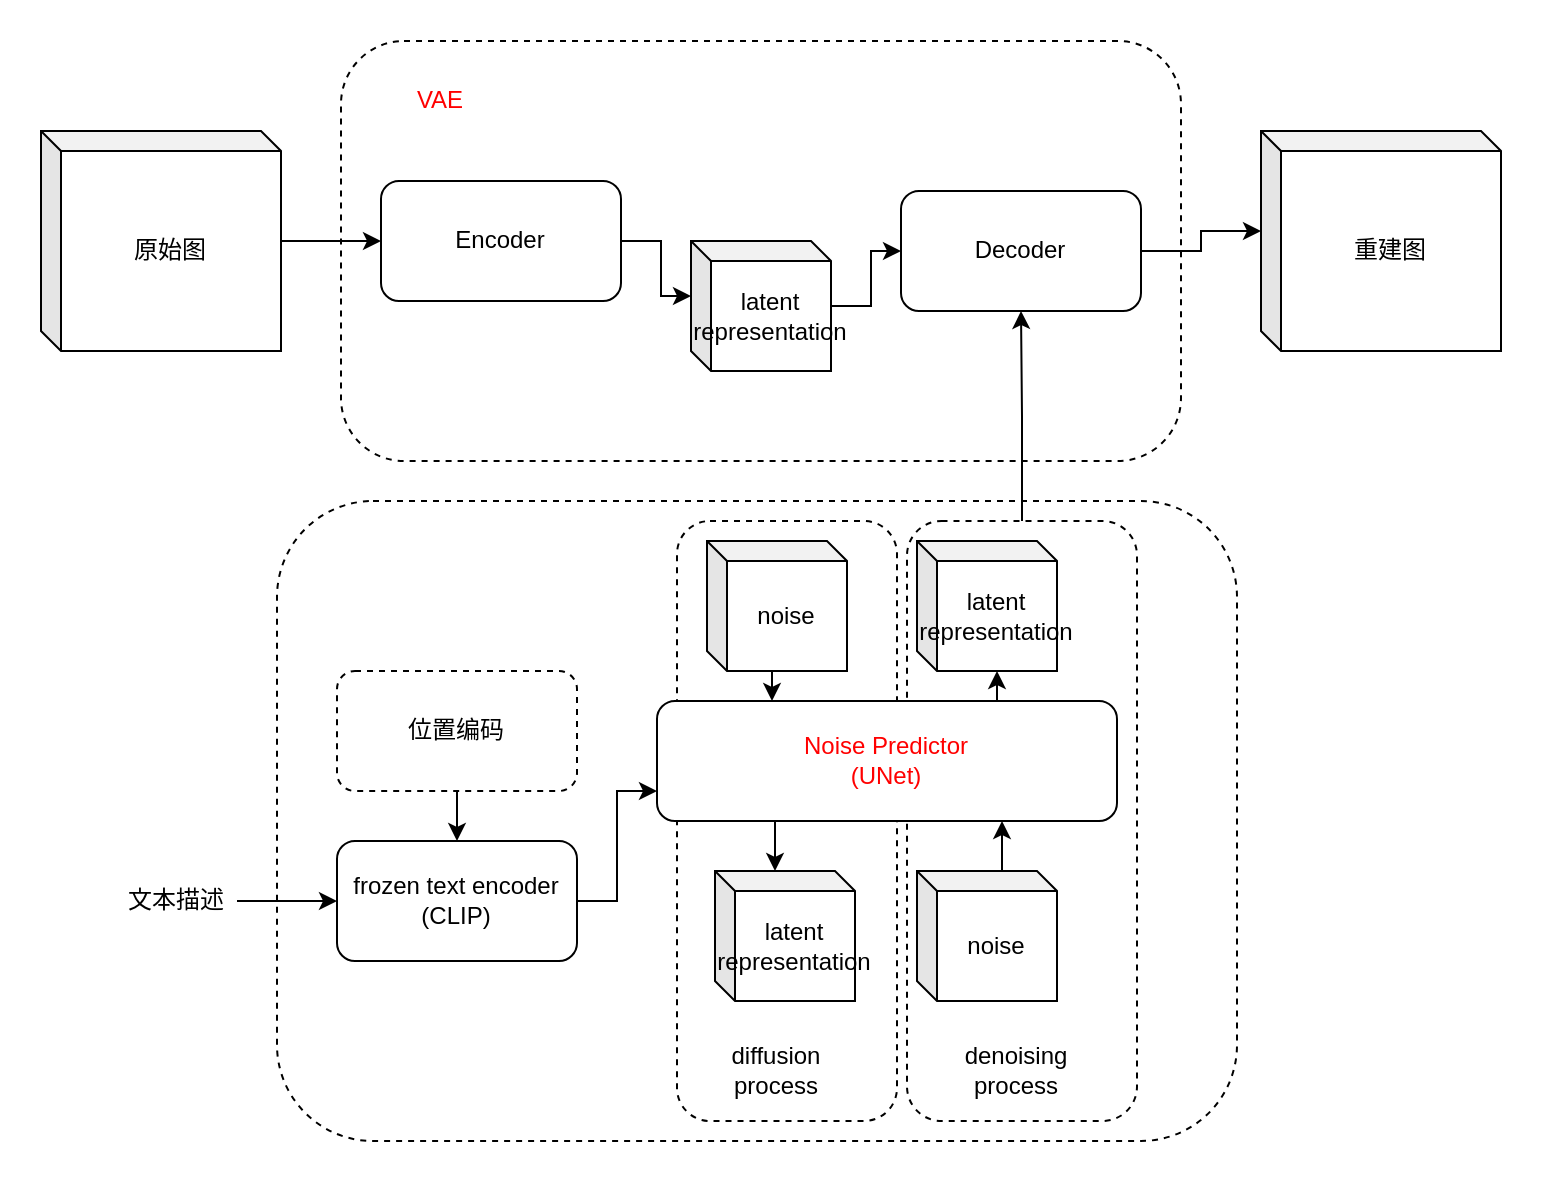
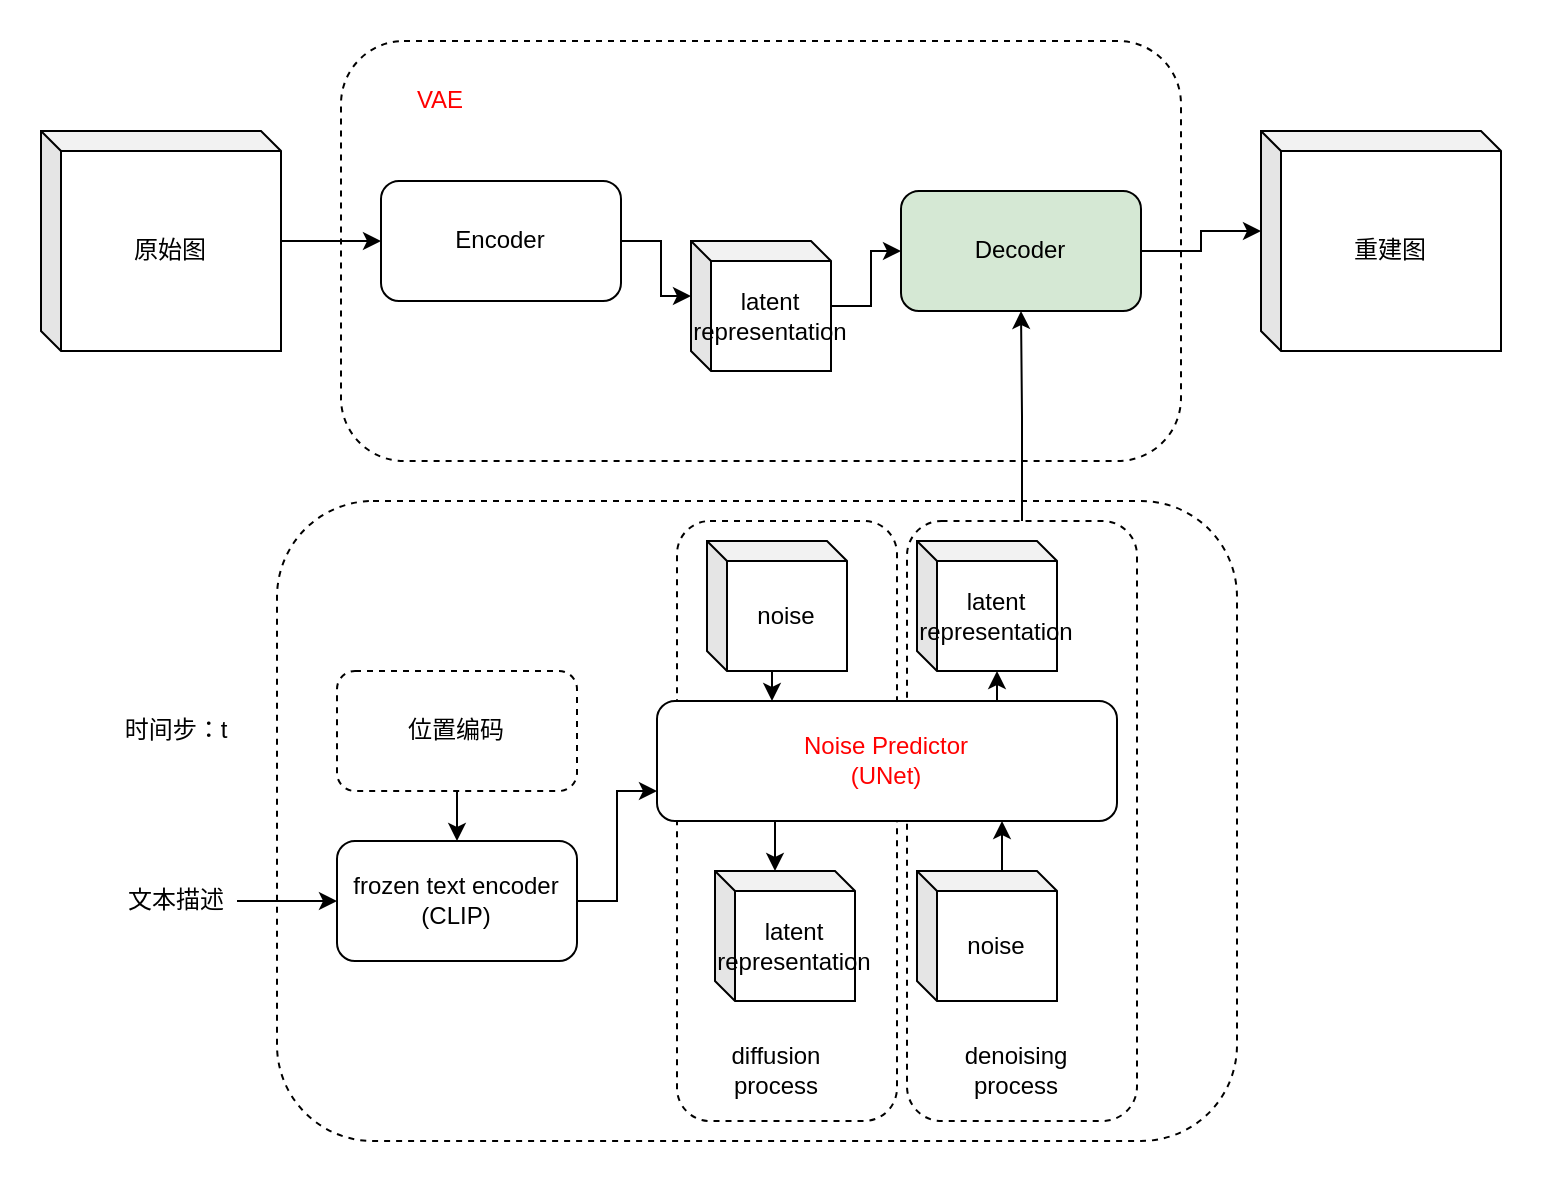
- <mxCell id="9" value="Decoder" style="rounded=1;whiteSpace=wrap;html=1;" vertex="1" parent="1"><mxGeometry x="450" y="95" width="120" height="60" as="geometry" /></mxCell>
+ <mxCell id="9" value="Decoder" style="rounded=1;whiteSpace=wrap;html=1;fillColor=#d5e8d4;" vertex="1" parent="1"><mxGeometry x="450" y="95" width="120" height="60" as="geometry" /></mxCell>
+ <mxCell id="16" value="时间步：t" style="text;html=1;strokeColor=none;fillColor=none;align=center;verticalAlign=middle;whiteSpace=wrap;rounded=0;" vertex="1" parent="1"><mxGeometry x="58" y="350" width="60" height="30" as="geometry" /></mxCell>
